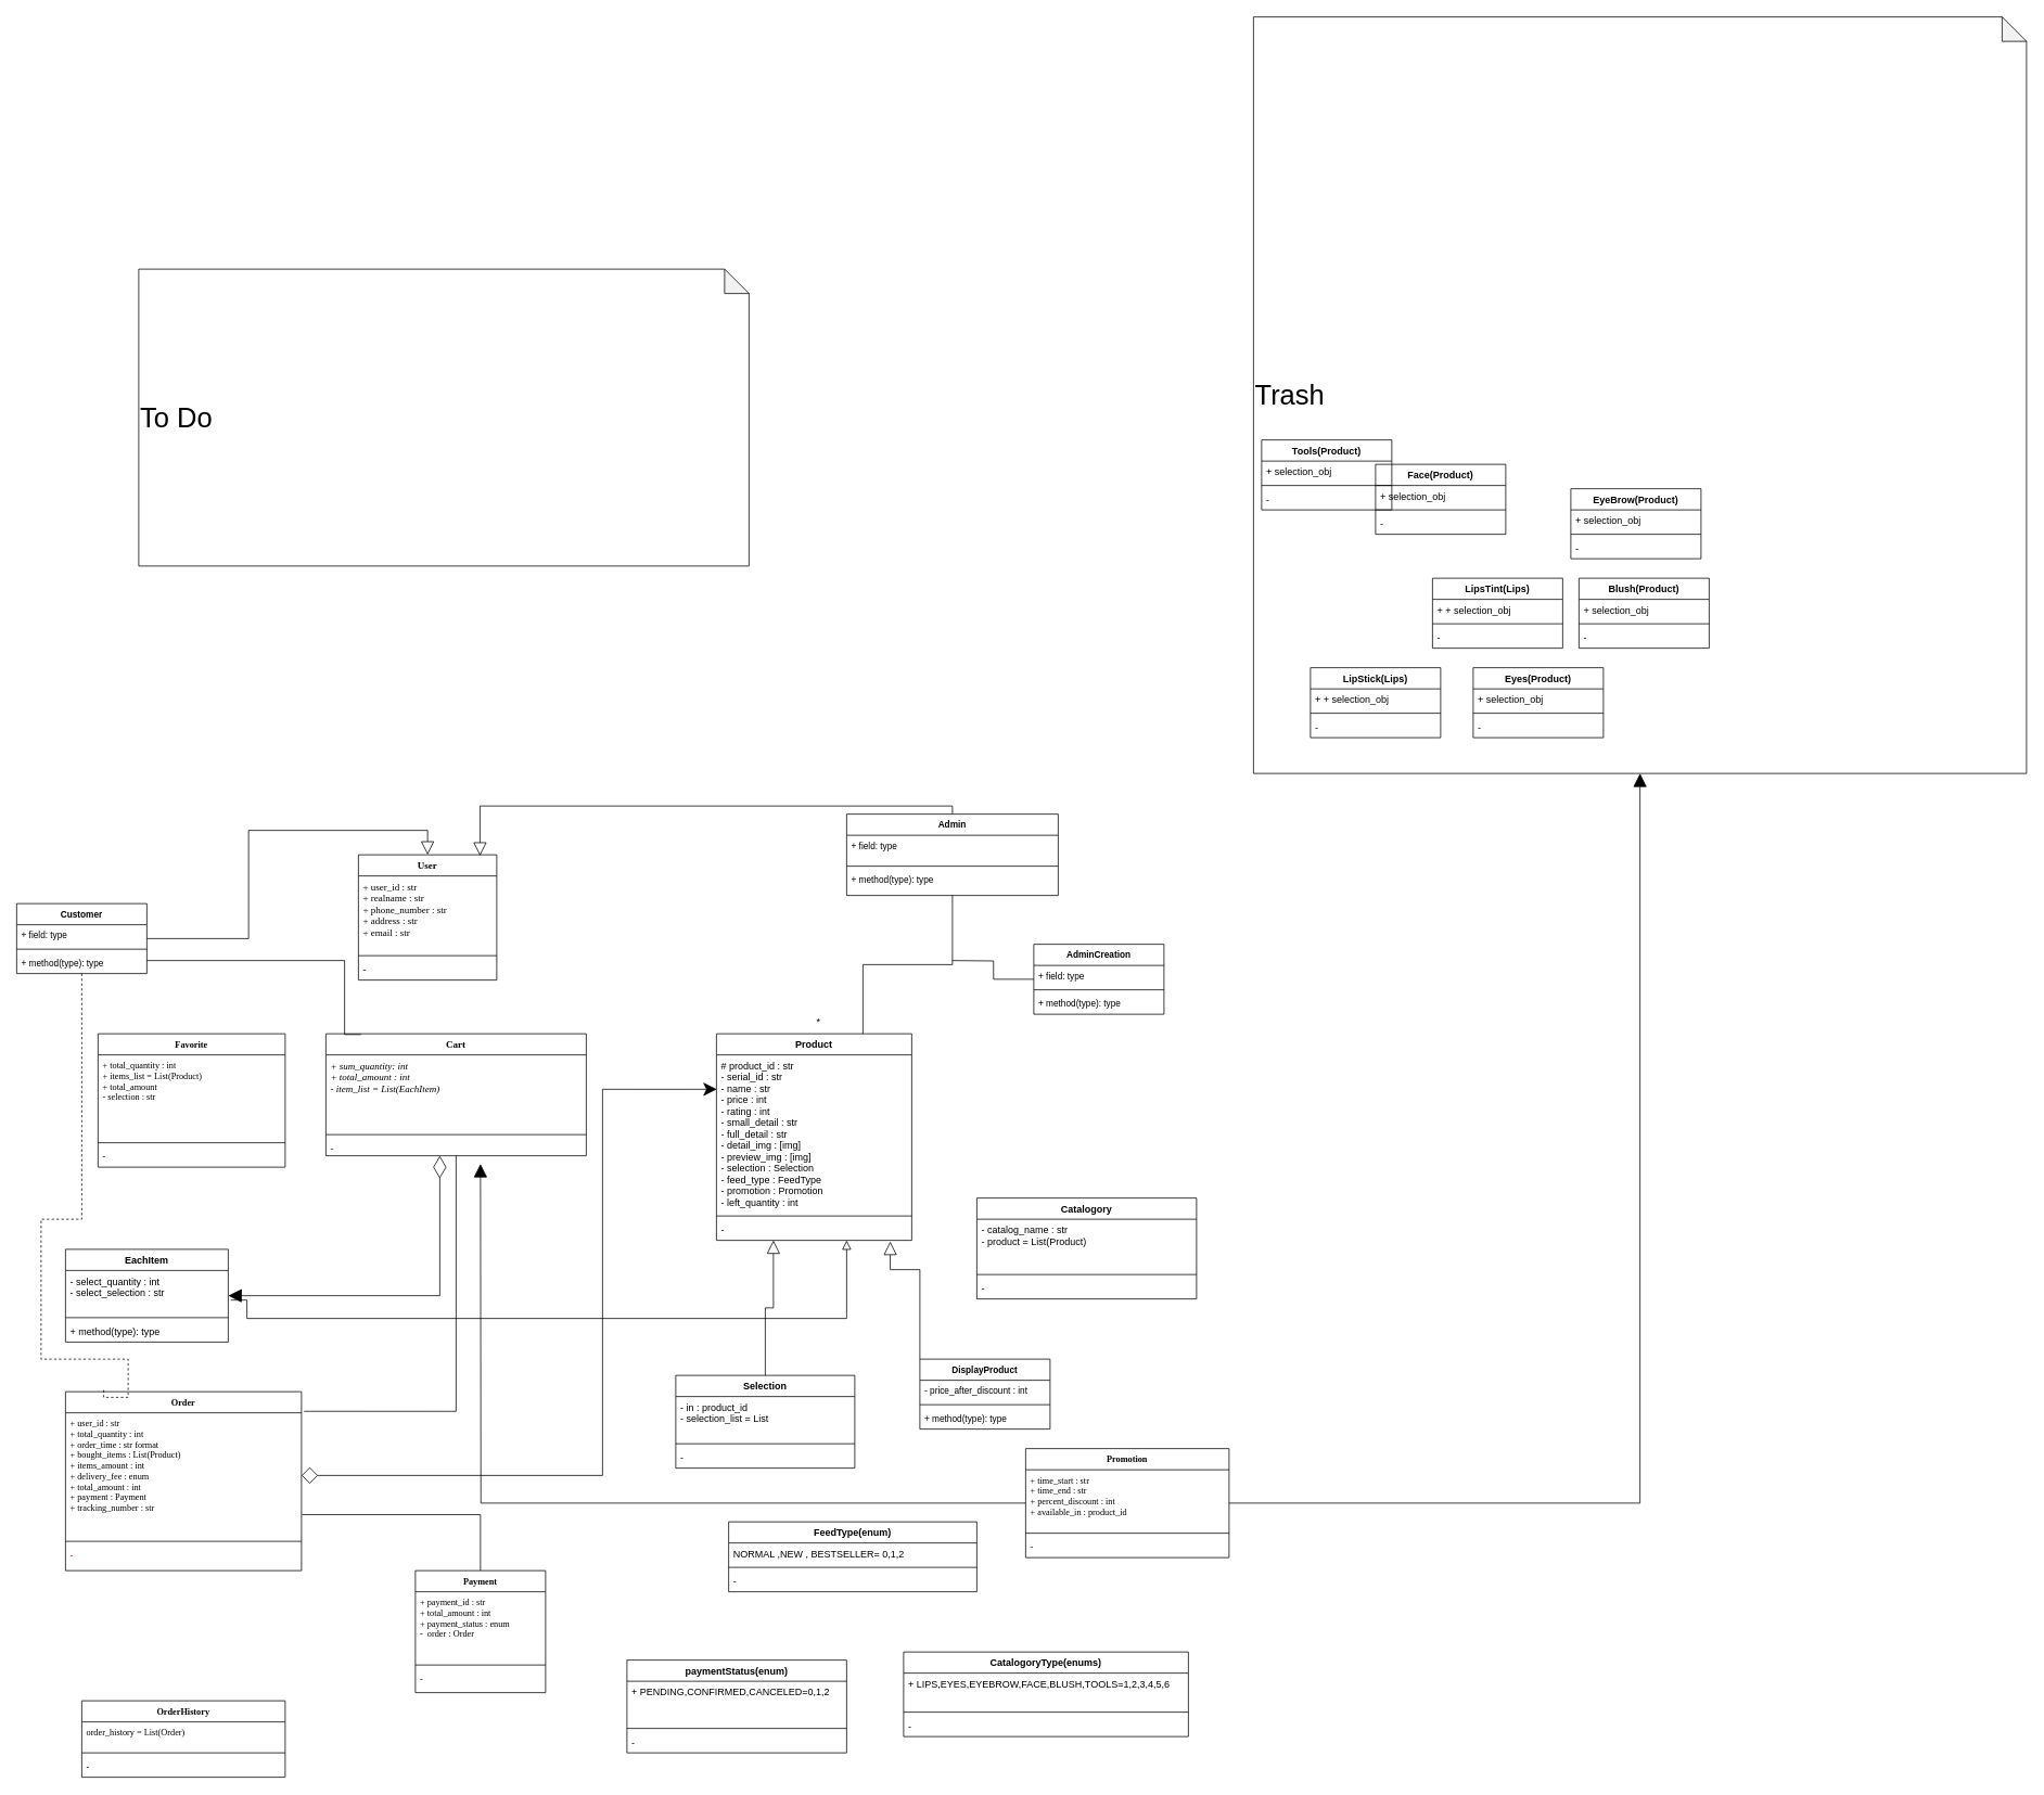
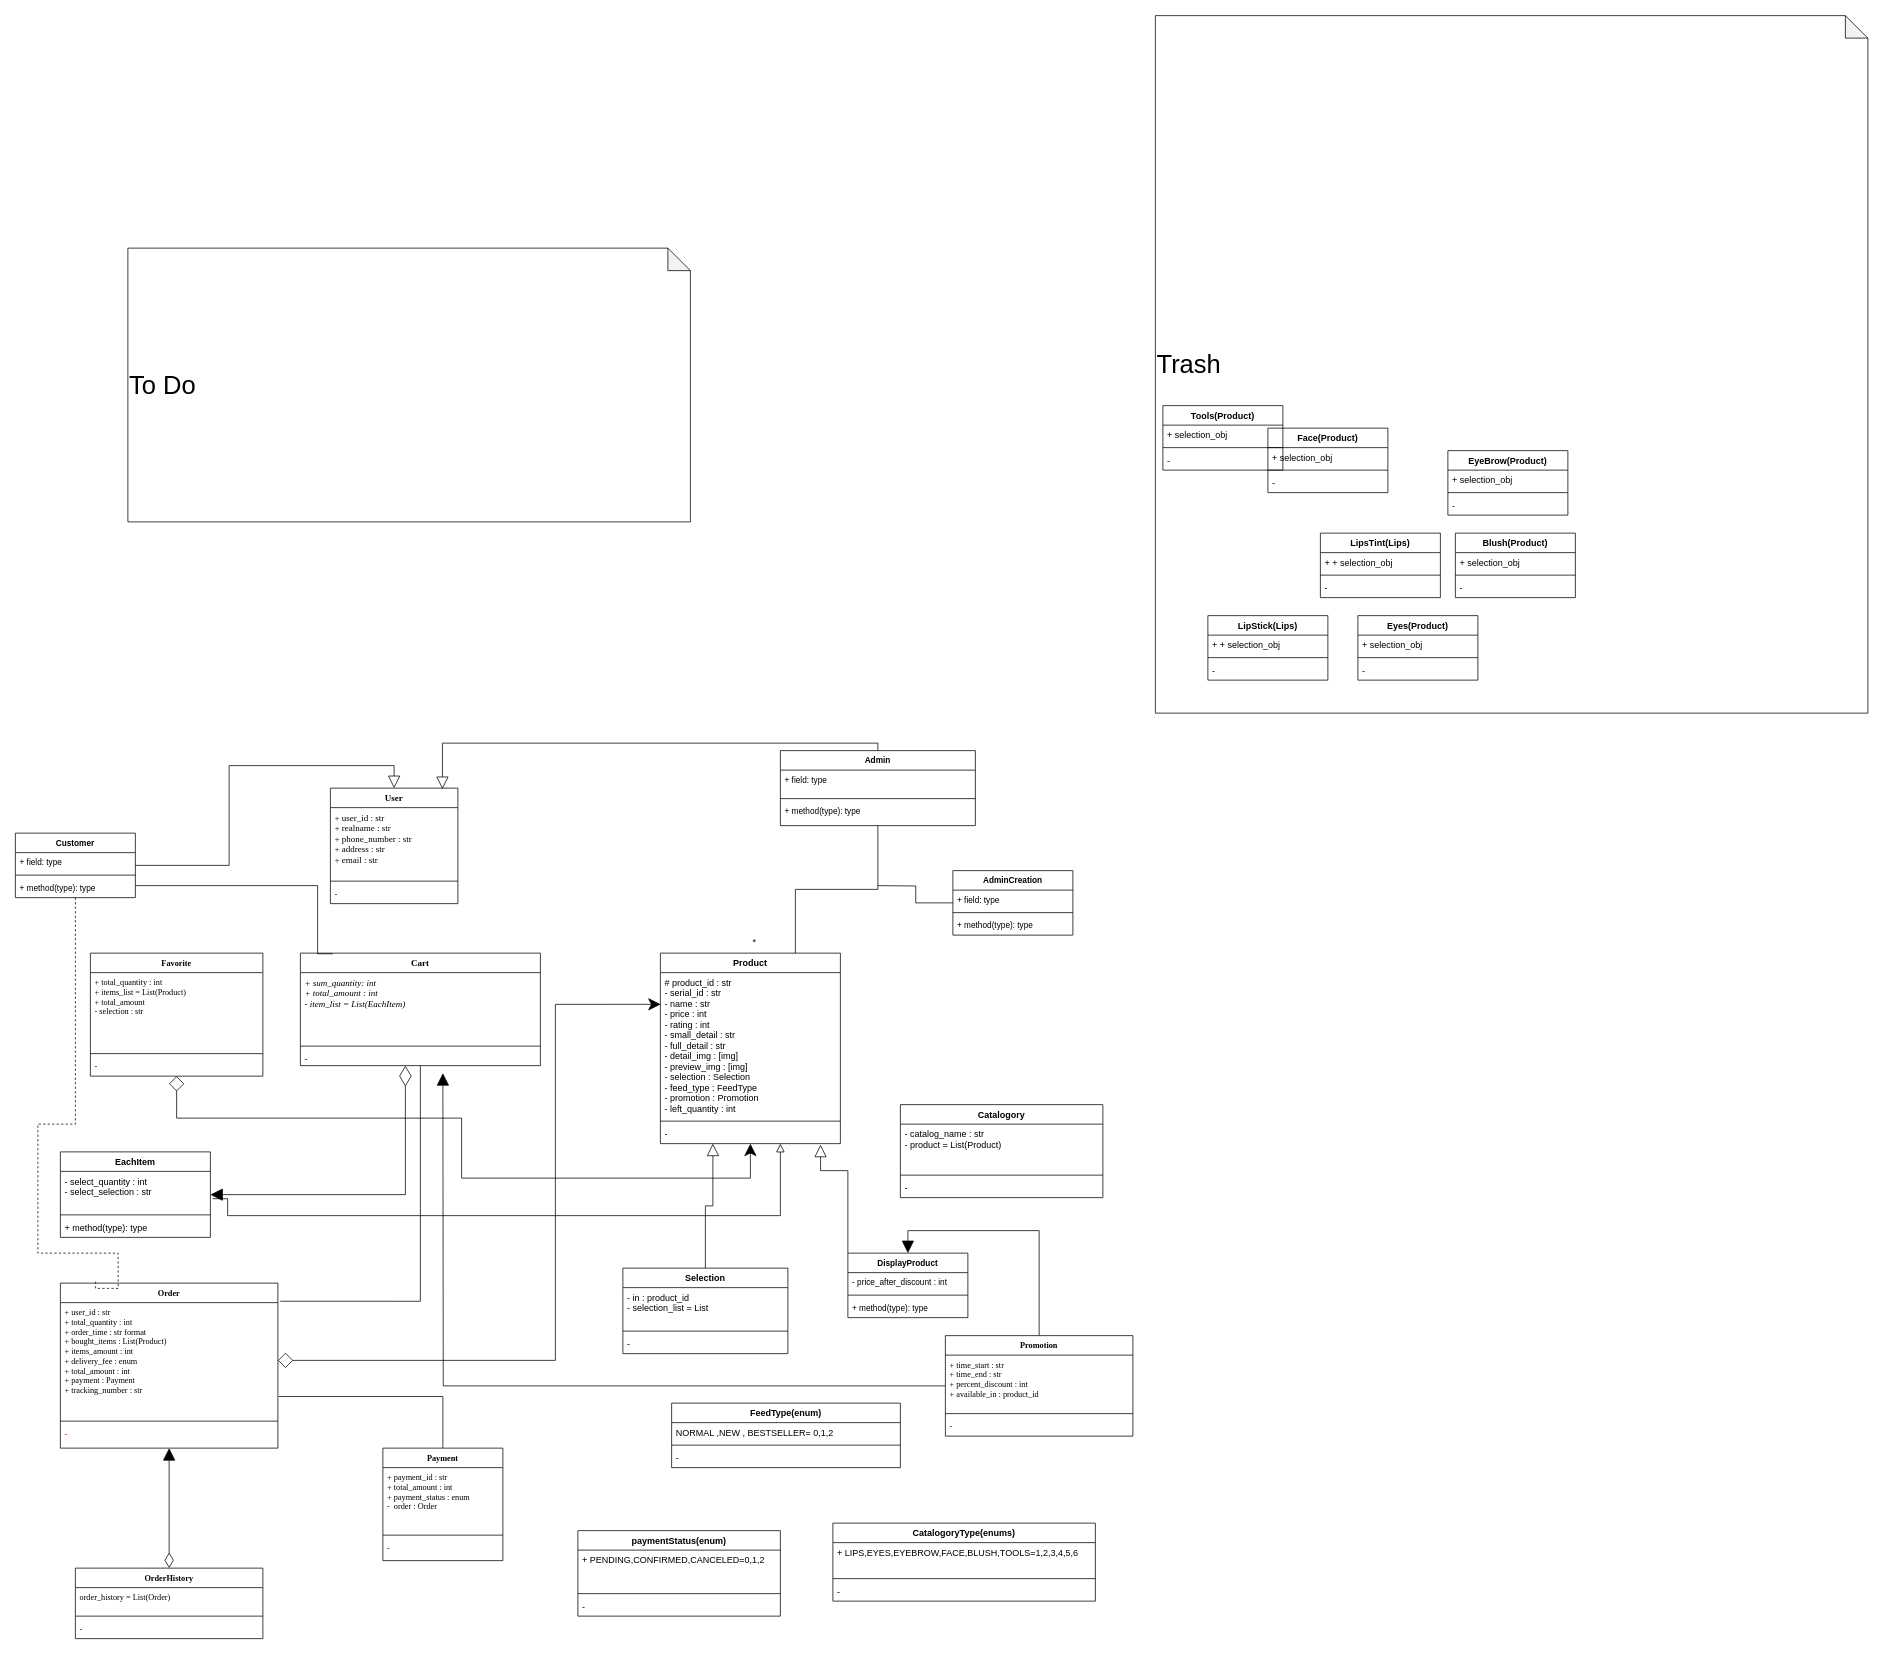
- <mxCell id="29" style="edgeStyle=orthogonalEdgeStyle;rounded=0;sketch=0;jumpSize=7;orthogonalLoop=1;jettySize=auto;html=1;strokeWidth=1;fontSize=11;startArrow=none;startFill=0;endArrow=block;endFill=1;startSize=18;endSize=14;" edge="1" parent="1" source="31" target="2"><mxGeometry relative="1" as="geometry" /></mxCell>
+ <mxCell id="29" style="edgeStyle=orthogonalEdgeStyle;rounded=0;sketch=0;jumpSize=7;orthogonalLoop=1;jettySize=auto;html=1;entryX=0.5;entryY=0;entryDx=0;entryDy=0;strokeWidth=1;fontSize=11;startArrow=none;startFill=0;endArrow=block;endFill=1;startSize=18;endSize=14;" edge="1" parent="1" source="31" target="119"><mxGeometry relative="1" as="geometry" /></mxCell>
+ <mxCell id="3" style="edgeStyle=orthogonalEdgeStyle;rounded=0;sketch=0;jumpSize=7;orthogonalLoop=1;jettySize=auto;html=1;strokeWidth=1;fontSize=11;startArrow=diamond;startFill=0;endArrow=classic;endFill=1;startSize=18;endSize=14;" edge="1" parent="1" source="40" target="5"><mxGeometry relative="1" as="geometry"><Array as="points"><mxPoint x="235" y="1490" /><mxPoint x="615" y="1490" /><mxPoint x="615" y="1570" /><mxPoint x="1000" y="1570" /></Array></mxGeometry></mxCell>
+ <mxCell id="35" style="edgeStyle=orthogonalEdgeStyle;rounded=0;sketch=0;jumpSize=7;orthogonalLoop=1;jettySize=auto;html=1;strokeWidth=1;fontSize=11;startArrow=diamondThin;startFill=0;endArrow=block;endFill=1;startSize=18;endSize=14;" edge="1" parent="1" source="36" target="20"><mxGeometry relative="1" as="geometry" /></mxCell>
